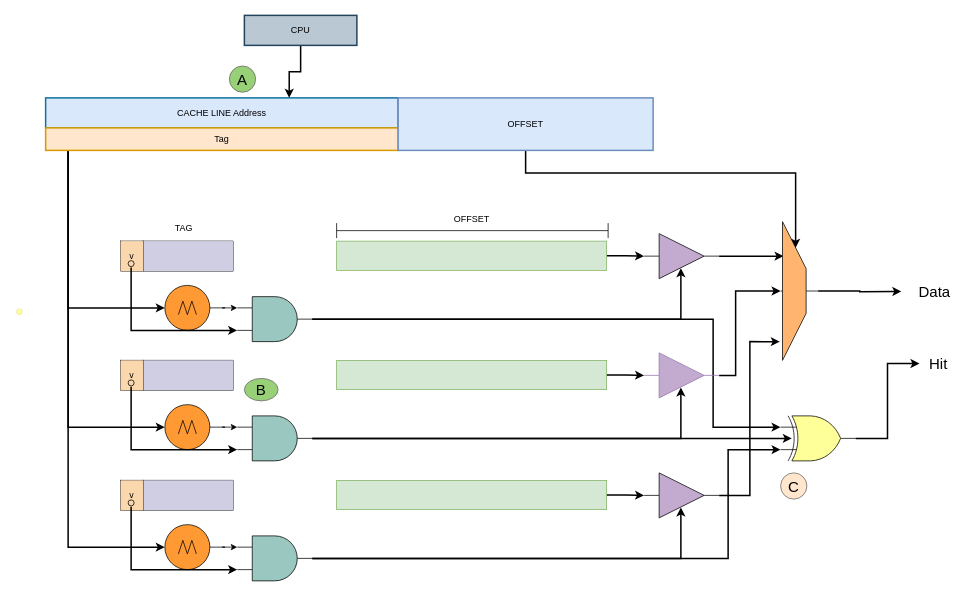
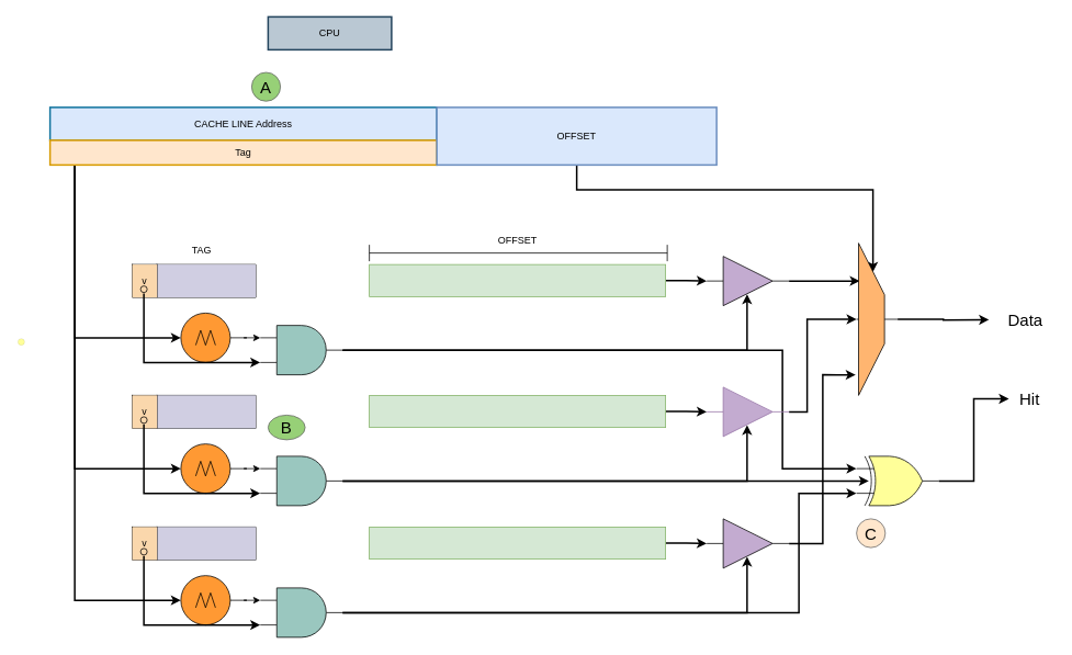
- <mxCell id="16" style="edgeStyle=orthogonalEdgeStyle;rounded=0;orthogonalLoop=1;jettySize=auto;html=1;entryX=0.691;entryY=0;entryDx=0;entryDy=0;entryPerimeter=0;strokeWidth=2;" parent="1" source="17" target="9" edge="1"><mxGeometry relative="1" as="geometry" /></mxCell>
